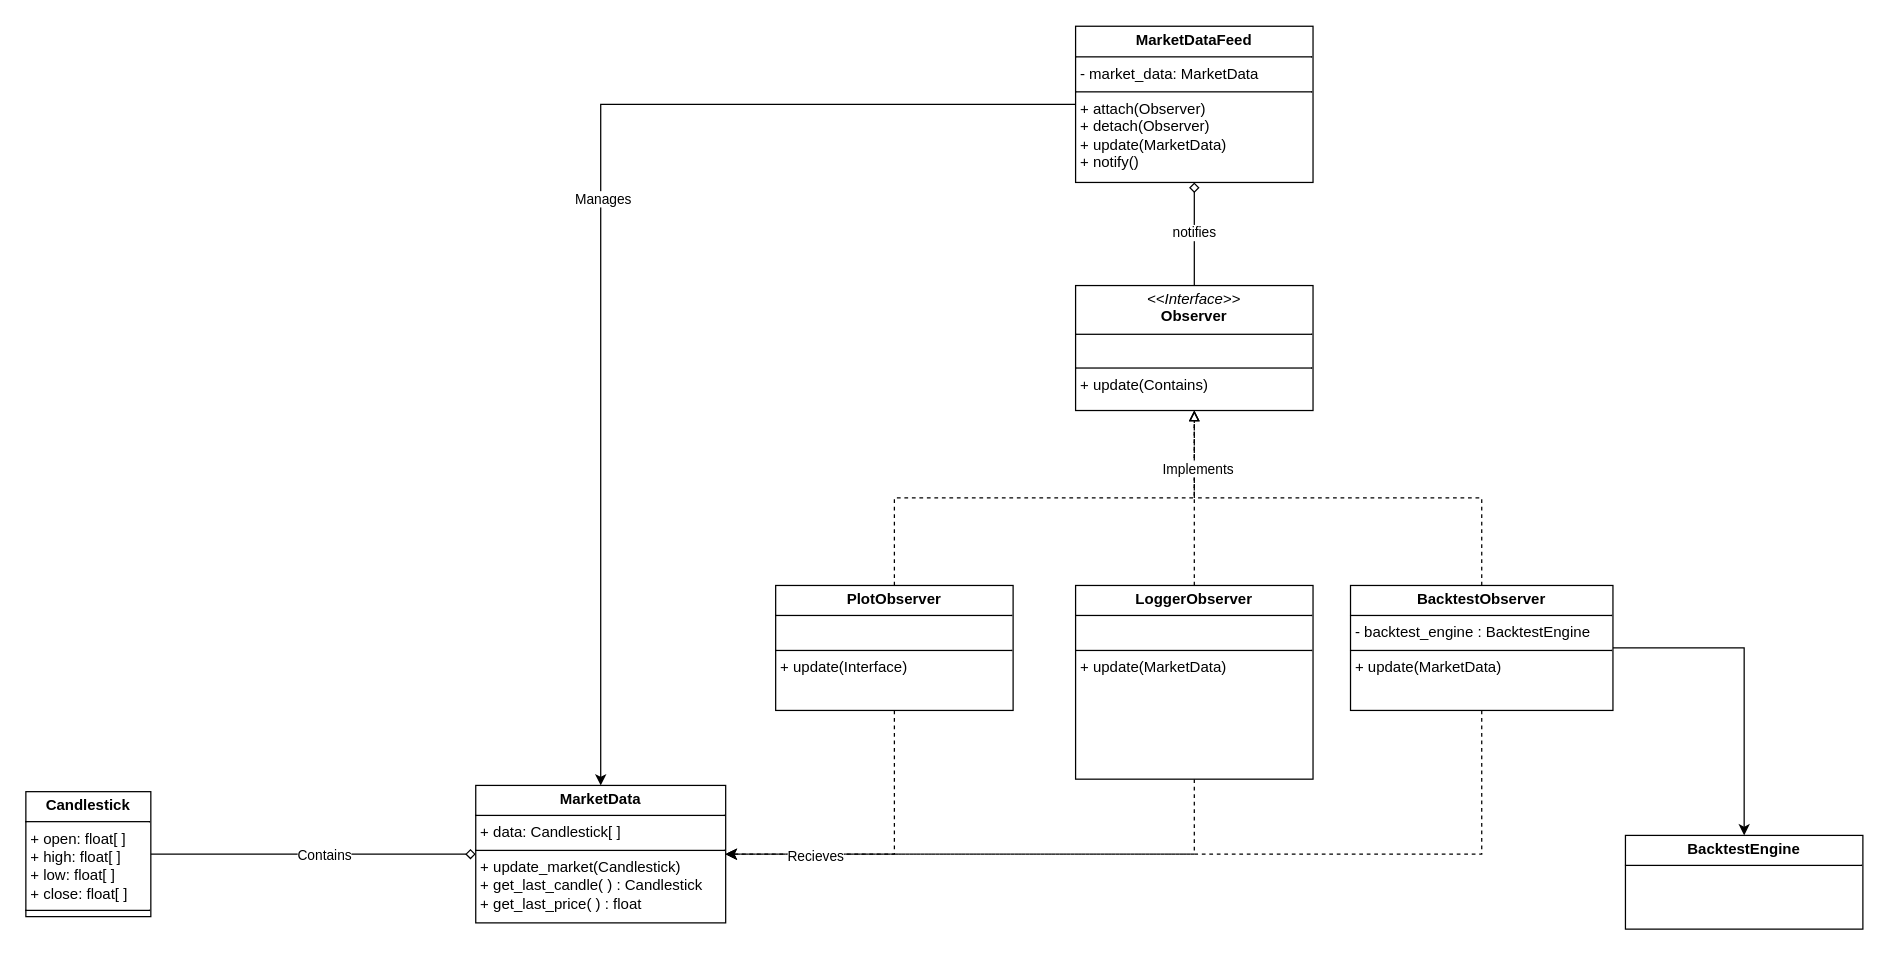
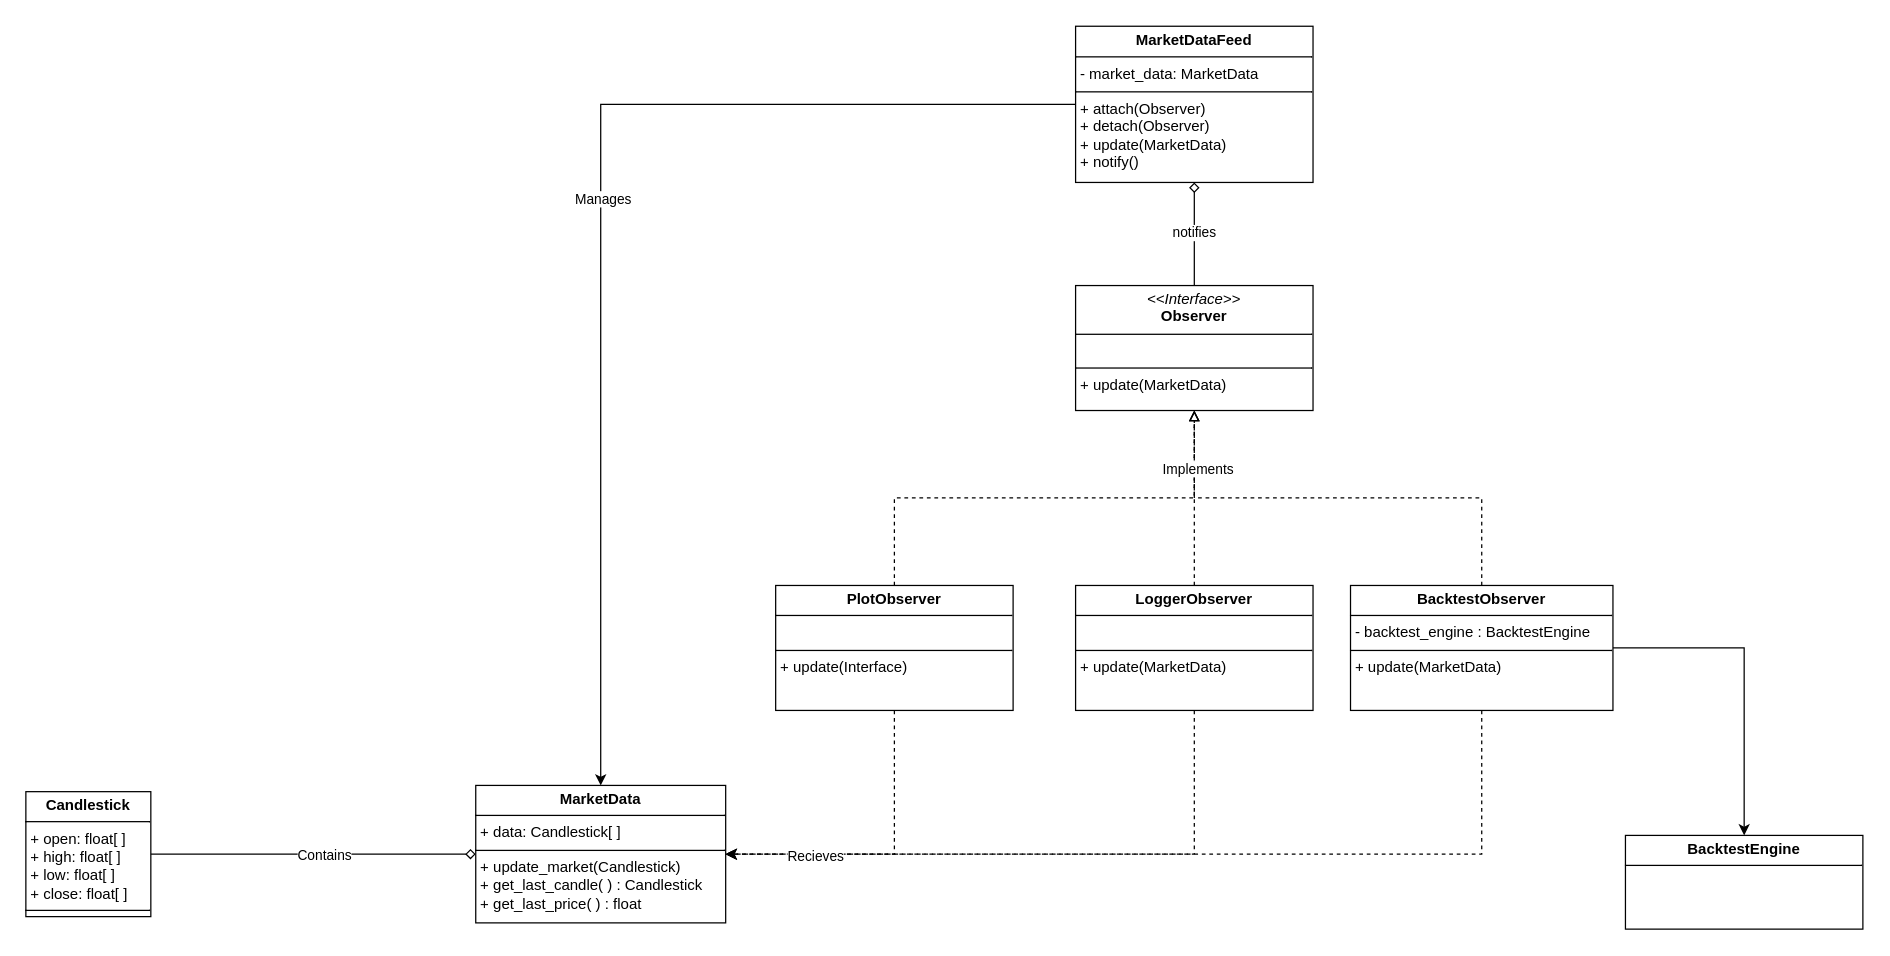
- <mxCell id="12" value="&lt;p style=&quot;margin:0px;margin-top:4px;text-align:center;&quot;&gt;&lt;i&gt;&amp;lt;&amp;lt;Interface&amp;gt;&amp;gt;&lt;/i&gt;&lt;br&gt;&lt;b&gt;Observer&lt;/b&gt;&lt;/p&gt;&lt;hr size=&quot;1&quot; style=&quot;border-style:solid;&quot;&gt;&lt;p style=&quot;margin:0px;margin-left:4px;&quot;&gt;&lt;br&gt;&lt;/p&gt;&lt;hr size=&quot;1&quot; style=&quot;border-style:solid;&quot;&gt;&lt;p style=&quot;margin:0px;margin-left:4px;&quot;&gt;+ update(Contains)&lt;br&gt;&lt;/p&gt;" style="verticalAlign=top;align=left;overflow=fill;html=1;whiteSpace=wrap;" vertex="1" parent="1"><mxGeometry x="860" y="228" width="190" height="100" as="geometry" /></mxCell>
+ <mxCell id="12" value="&lt;p style=&quot;margin:0px;margin-top:4px;text-align:center;&quot;&gt;&lt;i&gt;&amp;lt;&amp;lt;Interface&amp;gt;&amp;gt;&lt;/i&gt;&lt;br&gt;&lt;b&gt;Observer&lt;/b&gt;&lt;/p&gt;&lt;hr size=&quot;1&quot; style=&quot;border-style:solid;&quot;&gt;&lt;p style=&quot;margin:0px;margin-left:4px;&quot;&gt;&lt;br&gt;&lt;/p&gt;&lt;hr size=&quot;1&quot; style=&quot;border-style:solid;&quot;&gt;&lt;p style=&quot;margin:0px;margin-left:4px;&quot;&gt;+ update(MarketData)&lt;br&gt;&lt;/p&gt;" style="verticalAlign=top;align=left;overflow=fill;html=1;whiteSpace=wrap;" vertex="1" parent="1"><mxGeometry x="860" y="228" width="190" height="100" as="geometry" /></mxCell>
- <mxCell id="15" value="&lt;p style=&quot;margin:0px;margin-top:4px;text-align:center;&quot;&gt;&lt;b&gt;LoggerObserver&lt;/b&gt;&lt;/p&gt;&lt;hr size=&quot;1&quot; style=&quot;border-style:solid;&quot;&gt;&lt;p style=&quot;margin:0px;margin-left:4px;&quot;&gt;&lt;br&gt;&lt;/p&gt;&lt;hr size=&quot;1&quot; style=&quot;border-style:solid;&quot;&gt;&lt;p style=&quot;margin:0px;margin-left:4px;&quot;&gt;+ update(MarketData)&lt;br&gt;&lt;/p&gt;" style="verticalAlign=top;align=left;overflow=fill;html=1;whiteSpace=wrap;" vertex="1" parent="1"><mxGeometry x="860" y="468" width="190" height="155" as="geometry" /></mxCell>
+ <mxCell id="15" value="&lt;p style=&quot;margin:0px;margin-top:4px;text-align:center;&quot;&gt;&lt;b&gt;LoggerObserver&lt;/b&gt;&lt;/p&gt;&lt;hr size=&quot;1&quot; style=&quot;border-style:solid;&quot;&gt;&lt;p style=&quot;margin:0px;margin-left:4px;&quot;&gt;&lt;br&gt;&lt;/p&gt;&lt;hr size=&quot;1&quot; style=&quot;border-style:solid;&quot;&gt;&lt;p style=&quot;margin:0px;margin-left:4px;&quot;&gt;+ update(MarketData)&lt;br&gt;&lt;/p&gt;" style="verticalAlign=top;align=left;overflow=fill;html=1;whiteSpace=wrap;" vertex="1" parent="1"><mxGeometry x="860" y="468" width="190" height="100" as="geometry" /></mxCell>
